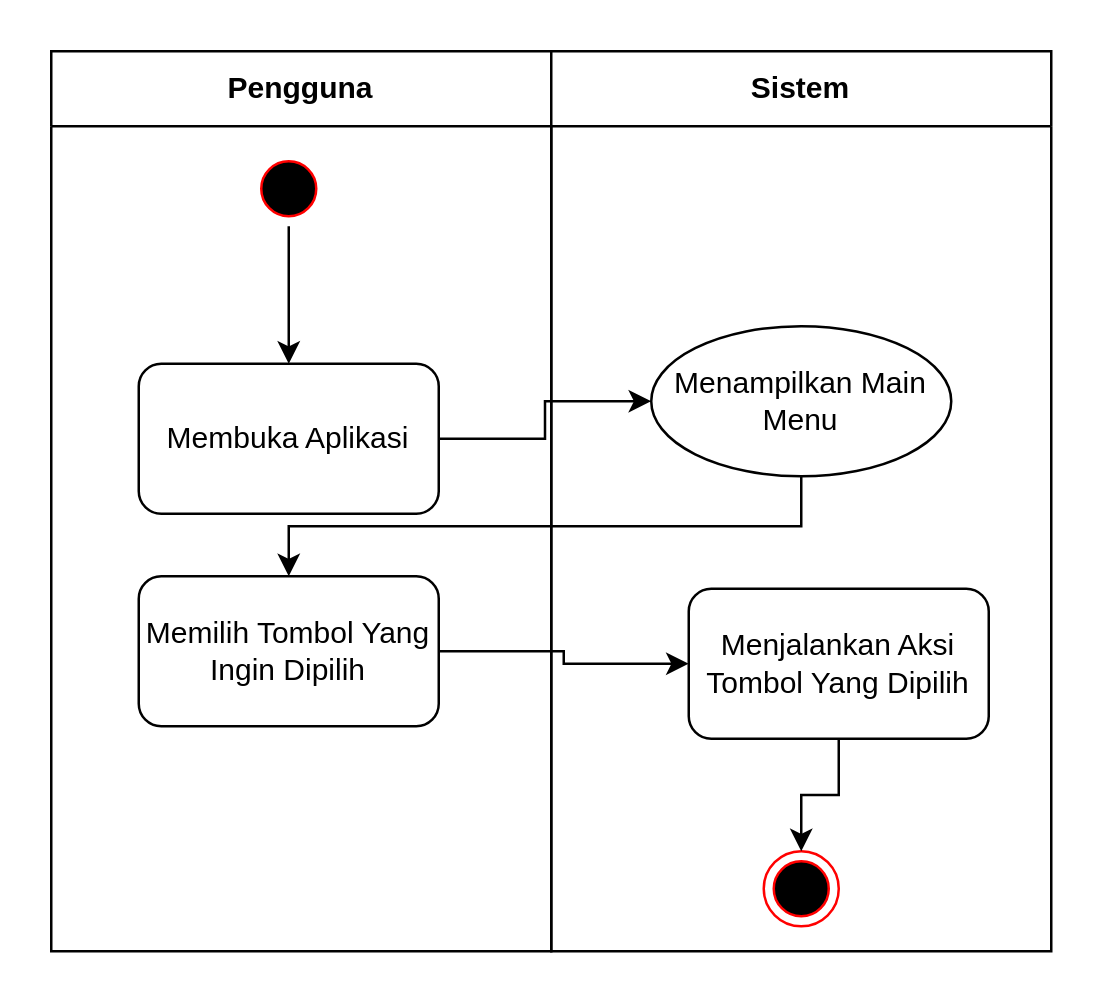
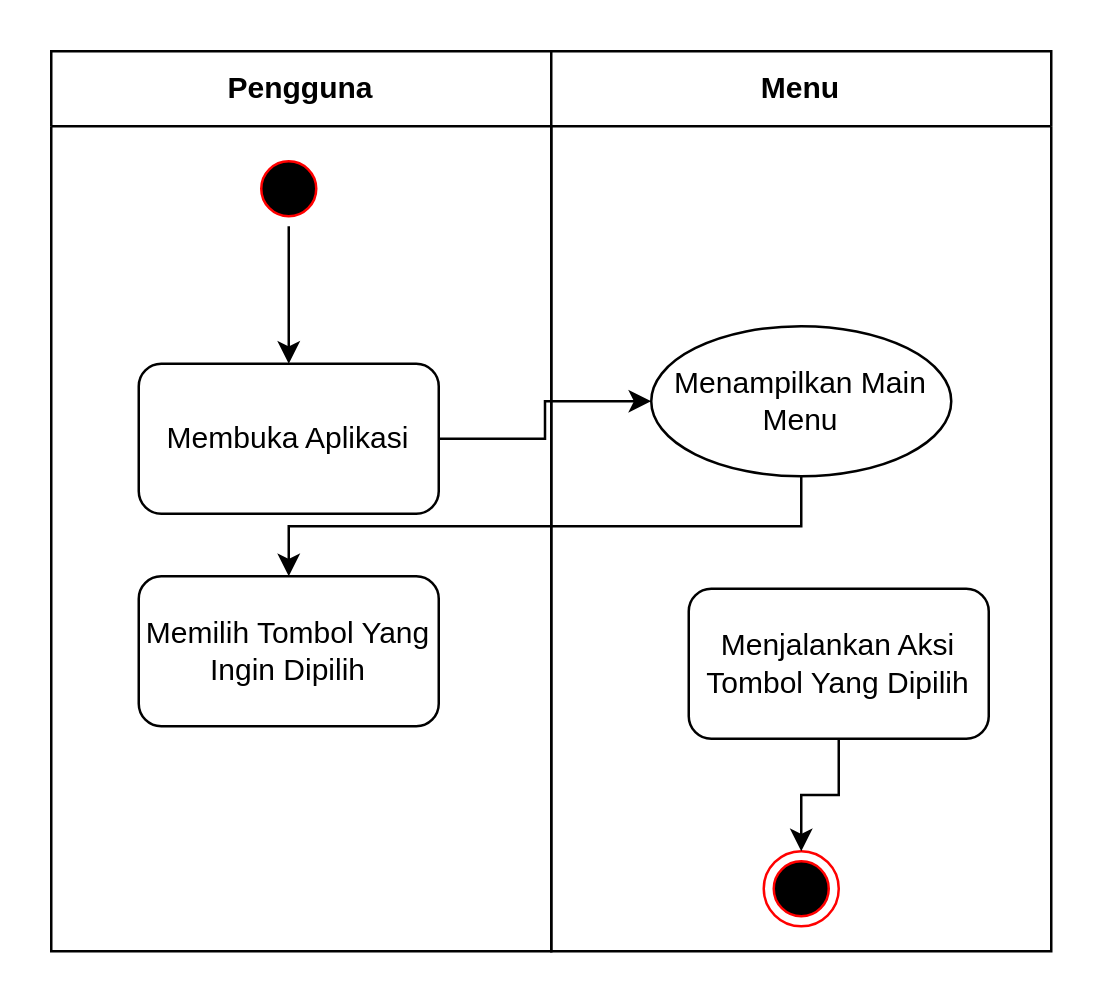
- <mxCell id="7" value="Sistem" style="swimlane;whiteSpace=wrap;html=1;startSize=30;" parent="1" vertex="1"><mxGeometry x="220" y="20" width="200" height="360" as="geometry" /></mxCell>
+ <mxCell id="7" value="Menu" style="swimlane;whiteSpace=wrap;html=1;startSize=30;" parent="1" vertex="1"><mxGeometry x="220" y="20" width="200" height="360" as="geometry" /></mxCell>
- <mxCell id="14" style="edgeStyle=orthogonalEdgeStyle;rounded=0;orthogonalLoop=1;jettySize=auto;html=1;entryX=0;entryY=0.5;entryDx=0;entryDy=0;" edge="1" parent="1" source="6" target="11"><mxGeometry relative="1" as="geometry" /></mxCell>
